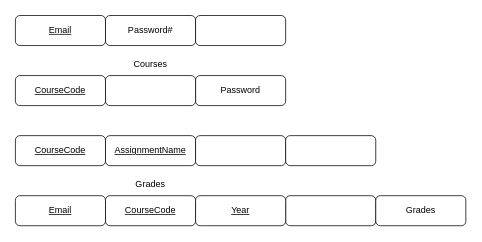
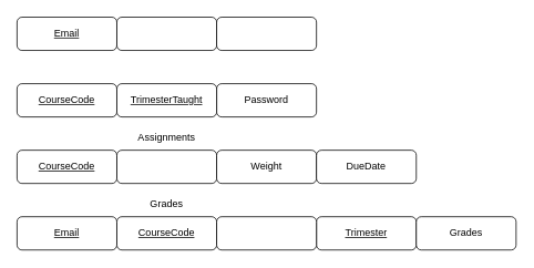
- <mxCell id="7" value="Password#" style="text;html=1;strokeColor=none;fillColor=none;align=center;verticalAlign=middle;whiteSpace=wrap;rounded=0;" parent="5" vertex="1"><mxGeometry width="120" height="40" as="geometry" /></mxCell>
- <mxCell id="13" value="Courses" style="text;html=1;strokeColor=none;fillColor=none;align=center;verticalAlign=middle;whiteSpace=wrap;rounded=0;" parent="1" vertex="1"><mxGeometry x="170" y="70" width="60" height="30" as="geometry" /></mxCell>
+ <mxCell id="28" value="&lt;u&gt;TrimesterTaught&lt;/u&gt;" style="text;html=1;strokeColor=none;fillColor=none;align=center;verticalAlign=middle;whiteSpace=wrap;rounded=0;" parent="26" vertex="1"><mxGeometry width="120" height="40" as="geometry" /></mxCell>
+ <mxCell id="32" value="Assignments" style="text;html=1;strokeColor=none;fillColor=none;align=center;verticalAlign=middle;whiteSpace=wrap;rounded=0;" parent="1" vertex="1"><mxGeometry x="170" y="150" width="60" height="30" as="geometry" /></mxCell>
- <mxCell id="16" value="&lt;u&gt;AssignmentName&lt;/u&gt;" style="text;html=1;strokeColor=none;fillColor=none;align=center;verticalAlign=middle;whiteSpace=wrap;rounded=0;" parent="14" vertex="1"><mxGeometry width="120" height="40" as="geometry" /></mxCell>
+ <mxCell id="19" value="Weight" style="text;html=1;strokeColor=none;fillColor=none;align=center;verticalAlign=middle;whiteSpace=wrap;rounded=0;" parent="17" vertex="1"><mxGeometry width="120" height="40" as="geometry" /></mxCell>
+ <mxCell id="22" value="DueDate" style="text;html=1;strokeColor=none;fillColor=none;align=center;verticalAlign=middle;whiteSpace=wrap;rounded=0;" parent="20" vertex="1"><mxGeometry width="120" height="40" as="geometry" /></mxCell>
- <mxCell id="44" value="&lt;u&gt;Year&lt;/u&gt;" style="text;html=1;strokeColor=none;fillColor=none;align=center;verticalAlign=middle;whiteSpace=wrap;rounded=0;" parent="42" vertex="1"><mxGeometry width="120" height="40" as="geometry" /></mxCell>
+ <mxCell id="41" value="&lt;u&gt;Trimester&lt;/u&gt;" style="text;html=1;strokeColor=none;fillColor=none;align=center;verticalAlign=middle;whiteSpace=wrap;rounded=0;" parent="39" vertex="1"><mxGeometry width="120" height="40" as="geometry" /></mxCell>
